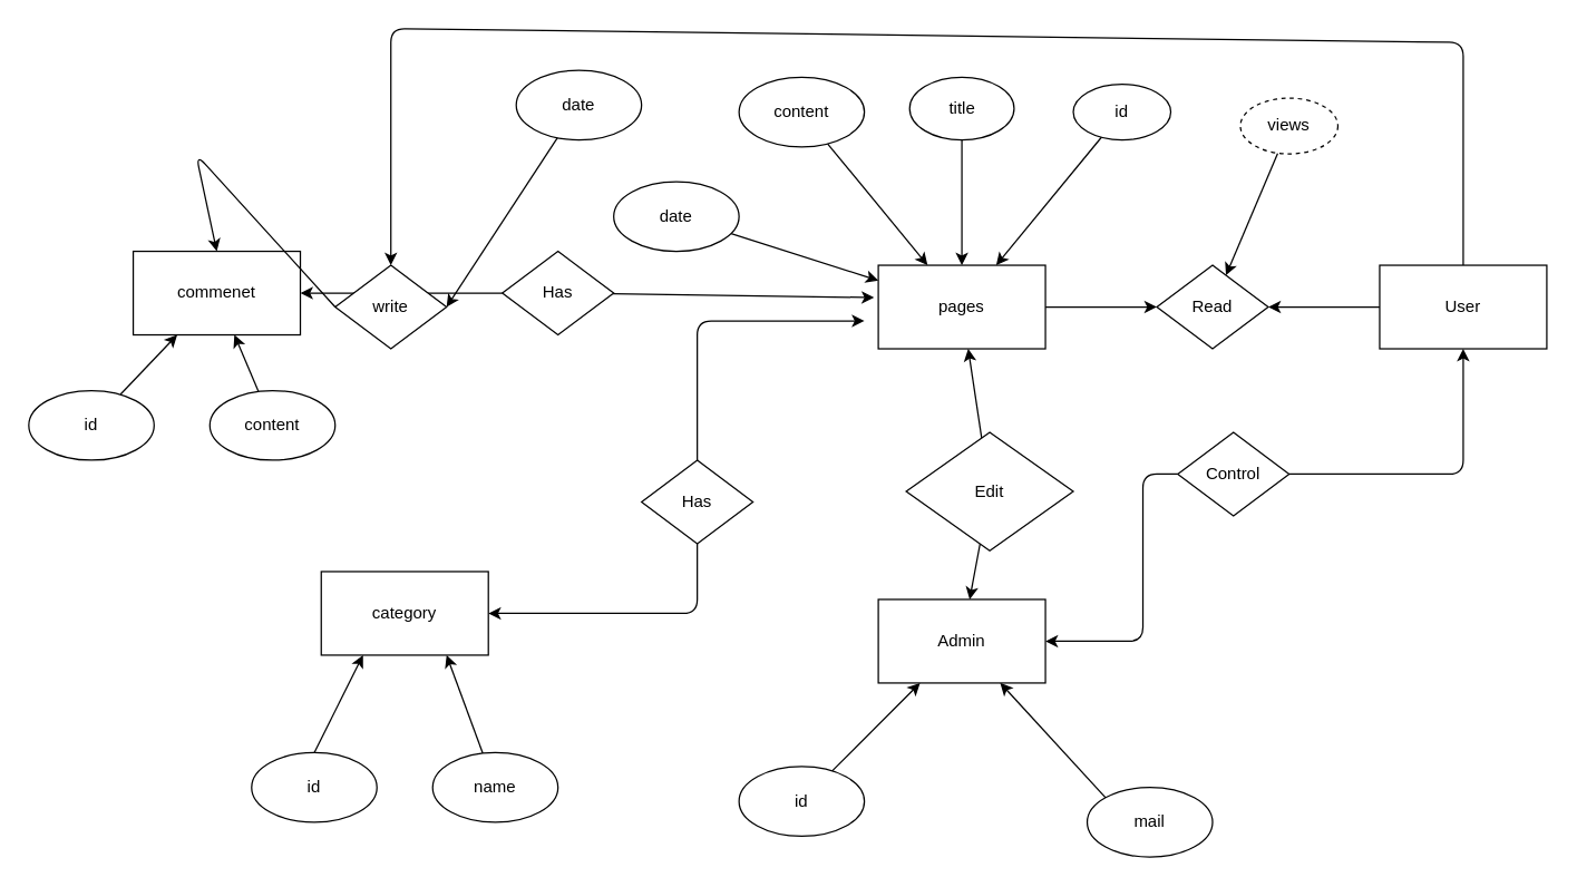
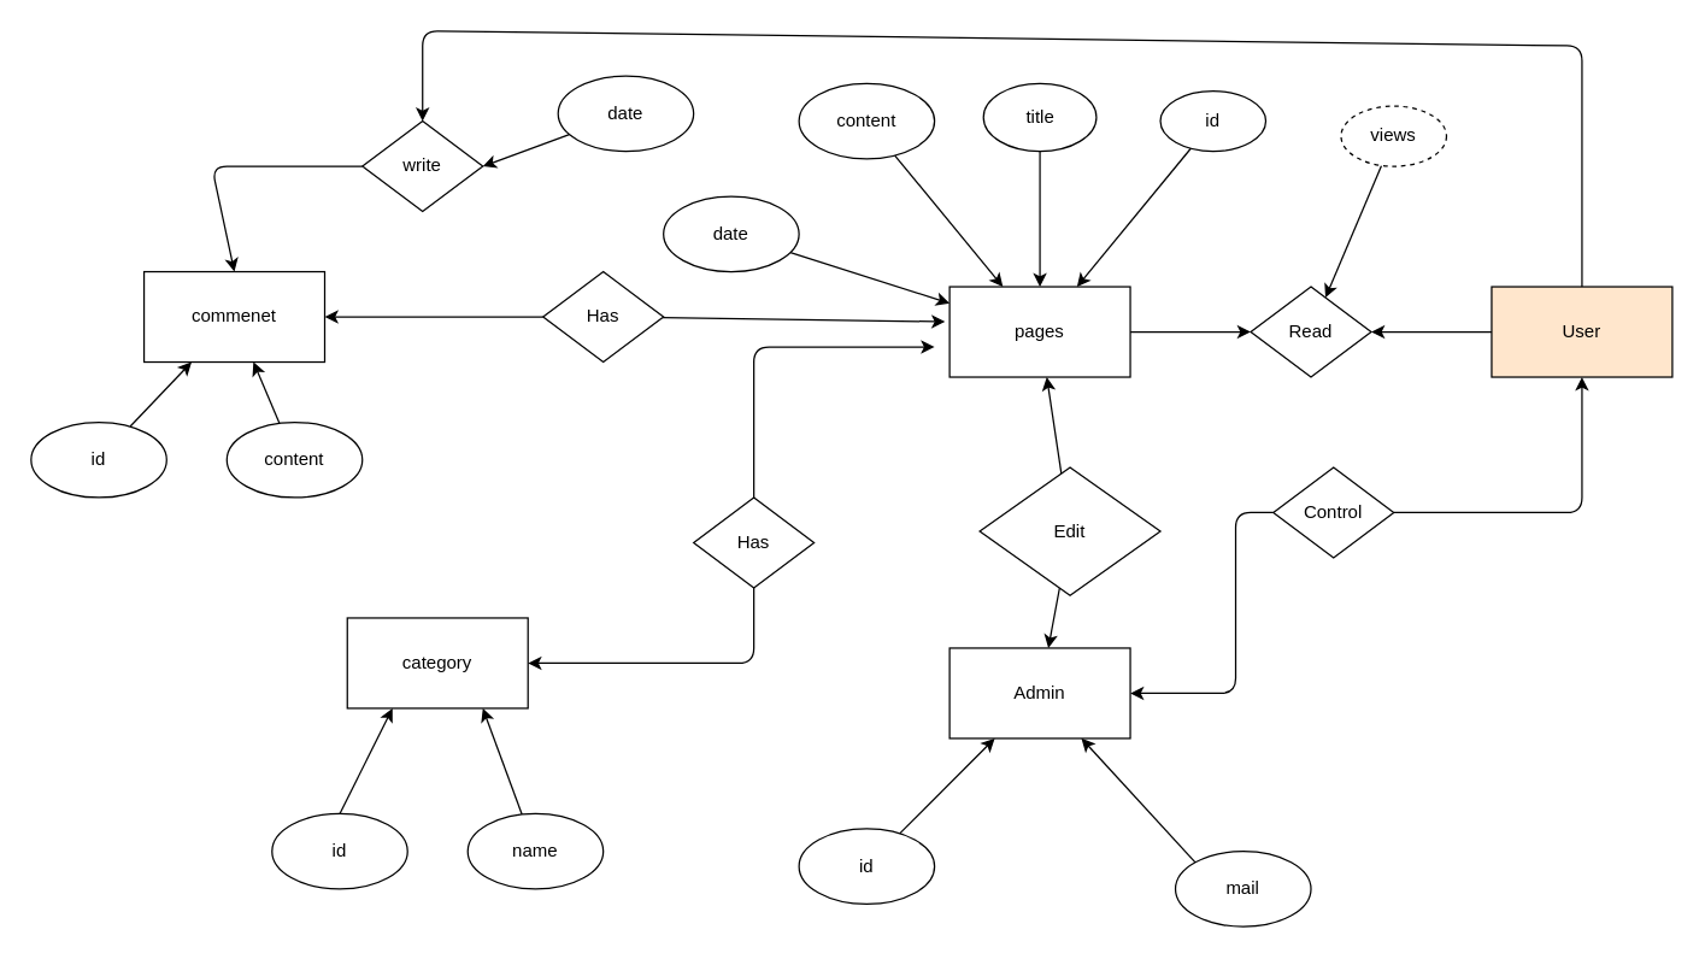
- <mxCell id="48" value="write" style="rhombus;whiteSpace=wrap;html=1;" vertex="1" parent="1"><mxGeometry x="240" y="190" width="80" height="60" as="geometry" /></mxCell>
+ <mxCell id="48" value="write" style="rhombus;whiteSpace=wrap;html=1;" vertex="1" parent="1"><mxGeometry x="240" y="80" width="80" height="60" as="geometry" /></mxCell>
- <mxCell id="9" value="User" style="rounded=0;whiteSpace=wrap;html=1;" parent="1" vertex="1"><mxGeometry x="990" y="190" width="120" height="60" as="geometry" /></mxCell>
+ <mxCell id="9" value="User" style="rounded=0;whiteSpace=wrap;html=1;fillColor=#ffe6cc;" parent="1" vertex="1"><mxGeometry x="990" y="190" width="120" height="60" as="geometry" /></mxCell>
